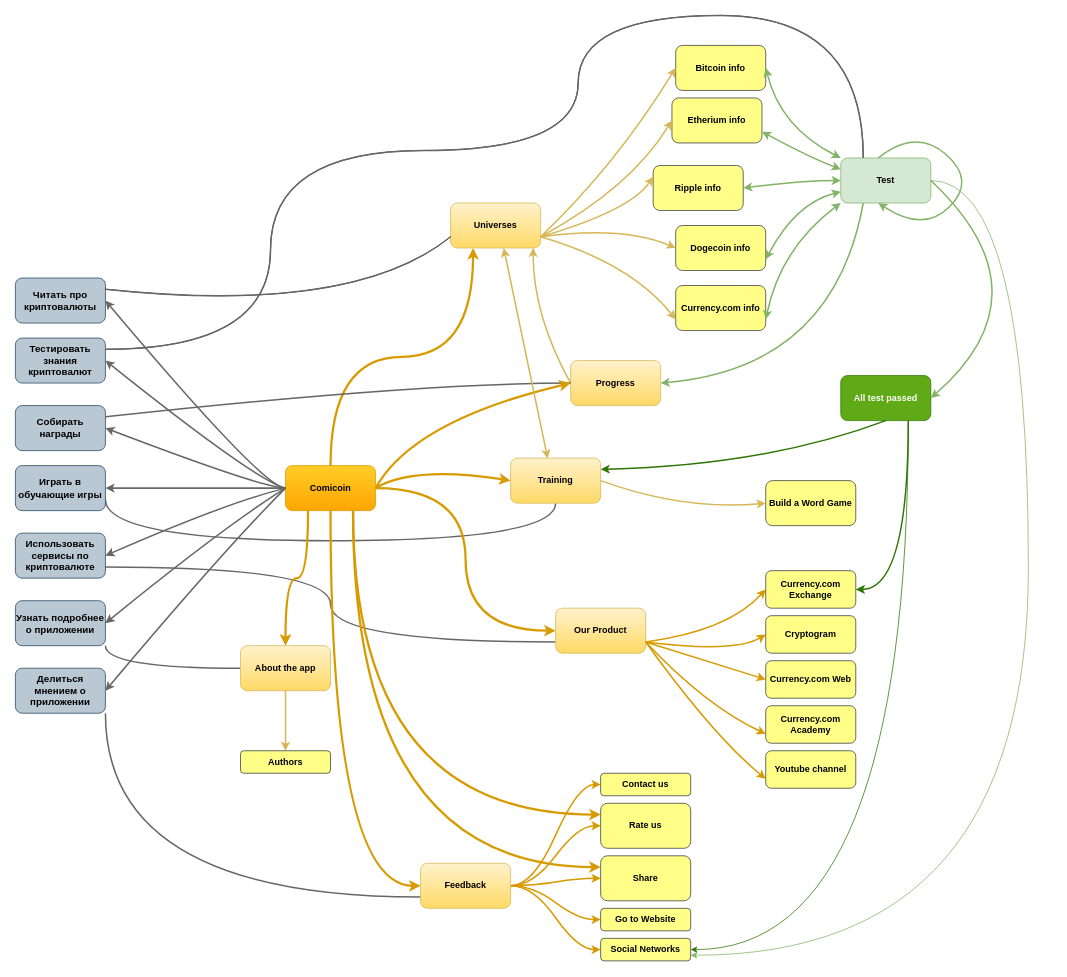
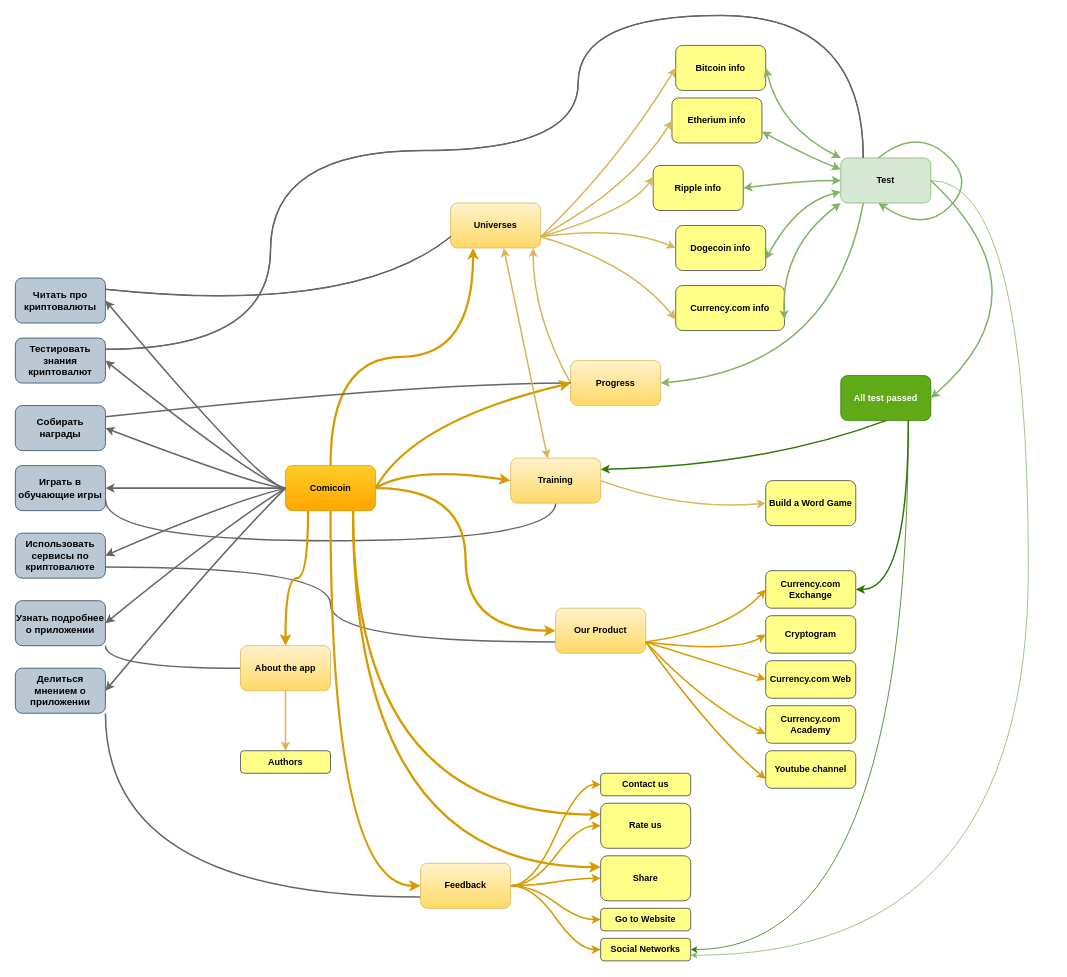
- <mxCell id="35" value="Currency.com info" style="rounded=1;whiteSpace=wrap;html=1;fontStyle=1;fillColor=#ffff88;strokeColor=#36393d;" vertex="1" parent="1"><mxGeometry x="900" y="380" width="120" height="60" as="geometry" /></mxCell>
+ <mxCell id="35" value="Currency.com info" style="rounded=1;whiteSpace=wrap;html=1;fontStyle=1;fillColor=#ffff88;strokeColor=#36393d;" vertex="1" parent="1"><mxGeometry x="900" y="380" width="145" height="60" as="geometry" /></mxCell>
